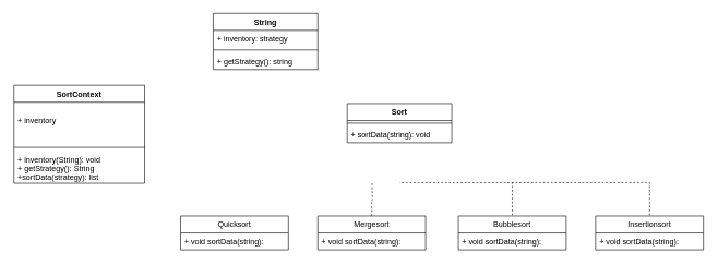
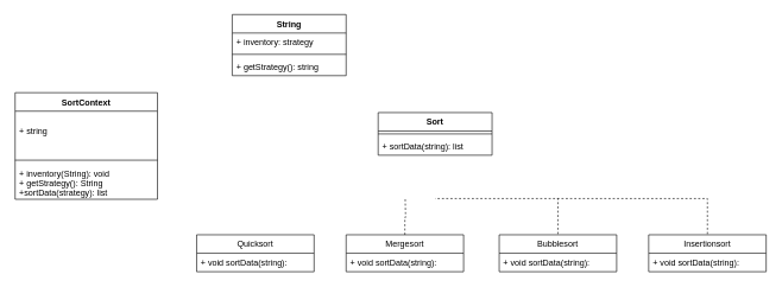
- <mxCell id="3" value="&#10;+ inventory&#10;&#10;&#10;" style="text;strokeColor=none;fillColor=none;align=left;verticalAlign=top;spacingLeft=4;spacingRight=4;overflow=hidden;rotatable=0;points=[[0,0.5],[1,0.5]];portConstraint=eastwest;" parent="2" vertex="1"><mxGeometry y="26" width="200" height="64" as="geometry" /></mxCell>
+ <mxCell id="3" value="&#10;+ string&#10;&#10;&#10;" style="text;strokeColor=none;fillColor=none;align=left;verticalAlign=top;spacingLeft=4;spacingRight=4;overflow=hidden;rotatable=0;points=[[0,0.5],[1,0.5]];portConstraint=eastwest;" parent="2" vertex="1"><mxGeometry y="26" width="200" height="64" as="geometry" /></mxCell>
- <mxCell id="8" value="+ sortData(string): void" style="text;strokeColor=none;fillColor=none;align=left;verticalAlign=top;spacingLeft=4;spacingRight=4;overflow=hidden;rotatable=0;points=[[0,0.5],[1,0.5]];portConstraint=eastwest;" parent="6" vertex="1"><mxGeometry y="34" width="160" height="26" as="geometry" /></mxCell>
+ <mxCell id="8" value="+ sortData(string): list" style="text;strokeColor=none;fillColor=none;align=left;verticalAlign=top;spacingLeft=4;spacingRight=4;overflow=hidden;rotatable=0;points=[[0,0.5],[1,0.5]];portConstraint=eastwest;" parent="6" vertex="1"><mxGeometry y="34" width="160" height="26" as="geometry" /></mxCell>
